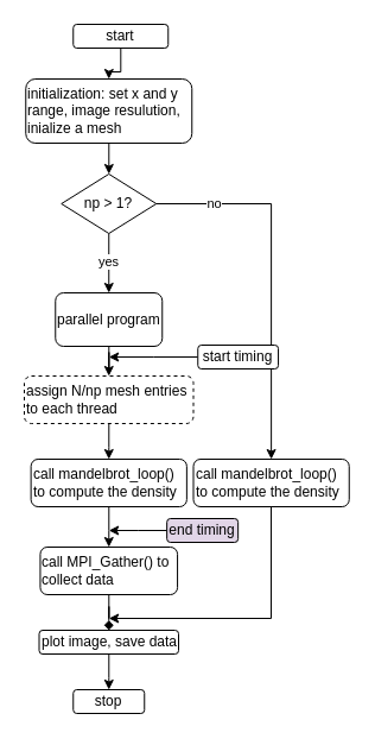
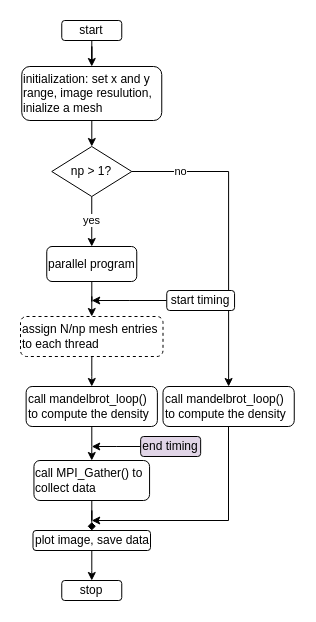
- <mxCell id="12" value="start" style="rounded=1;whiteSpace=wrap;html=1;align=center;" parent="1" vertex="1"><mxGeometry x="61.25" y="20" width="80" height="20" as="geometry" /></mxCell>
+ <mxCell id="12" value="start" style="rounded=1;whiteSpace=wrap;html=1;align=center;" parent="1" vertex="1"><mxGeometry x="61.25" y="20" width="60" height="20" as="geometry" /></mxCell>
- <mxCell id="8" value="parallel program" style="rounded=1;whiteSpace=wrap;html=1;align=left;" parent="1" vertex="1"><mxGeometry x="46.25" y="246" width="90" height="45" as="geometry" /></mxCell>
+ <mxCell id="8" value="parallel program" style="rounded=1;whiteSpace=wrap;html=1;align=left;" parent="1" vertex="1"><mxGeometry x="46.25" y="246" width="90" height="35" as="geometry" /></mxCell>
